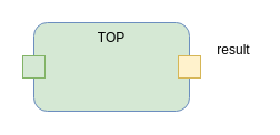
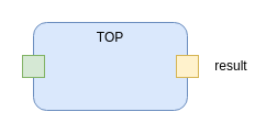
- <mxCell id="4" value="result" style="text;html=1;strokeColor=none;fillColor=none;align=center;verticalAlign=middle;whiteSpace=wrap;rounded=0;" vertex="1" parent="1"><mxGeometry x="190" y="35" width="40" height="20" as="geometry" /></mxCell>
+ <mxCell id="4" value="result" style="text;html=1;strokeColor=none;fillColor=none;align=center;verticalAlign=middle;whiteSpace=wrap;rounded=0;" vertex="1" parent="1"><mxGeometry x="190" y="50" width="40" height="20" as="geometry" /></mxCell>
- <mxCell id="2" value="TOP" style="rounded=1;whiteSpace=wrap;html=1;verticalAlign=top;fillColor=#d5e8d4;strokeColor=#6c8ebf;" vertex="1" parent="1"><mxGeometry x="30" y="20" width="140" height="80" as="geometry" /></mxCell>
+ <mxCell id="2" value="TOP" style="rounded=1;whiteSpace=wrap;html=1;verticalAlign=top;fillColor=#dae8fc;strokeColor=#6c8ebf;" vertex="1" parent="1"><mxGeometry x="30" y="20" width="140" height="80" as="geometry" /></mxCell>
